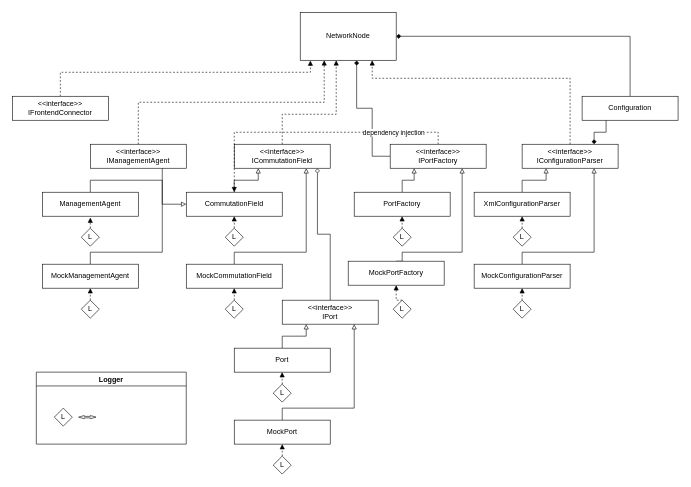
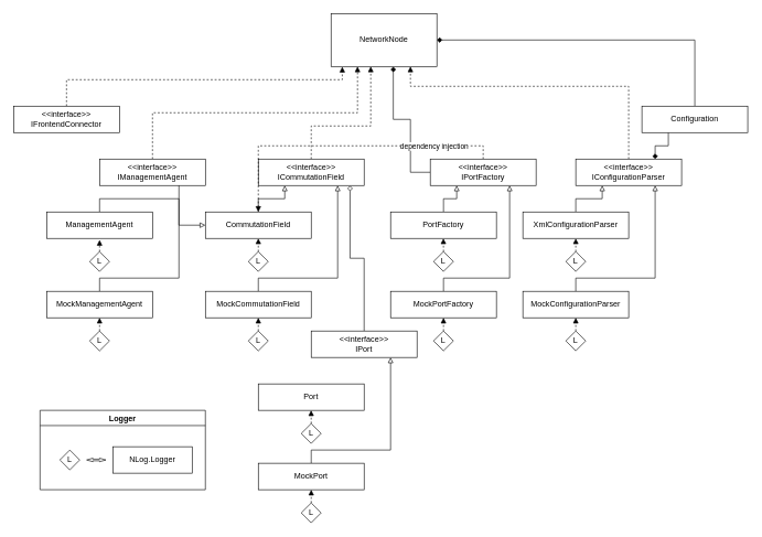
- <mxCell id="59" value="MockPortFactory" style="rounded=0;whiteSpace=wrap;html=1;" vertex="1" parent="1"><mxGeometry x="580" y="435" width="160" height="40" as="geometry" /></mxCell>
+ <mxCell id="59" value="MockPortFactory" style="rounded=0;whiteSpace=wrap;html=1;" vertex="1" parent="1"><mxGeometry x="590" y="440" width="160" height="40" as="geometry" /></mxCell>
- <mxCell id="6" style="edgeStyle=orthogonalEdgeStyle;rounded=0;orthogonalLoop=1;jettySize=auto;html=1;exitX=0.5;exitY=0;exitDx=0;exitDy=0;entryX=0.25;entryY=1;entryDx=0;entryDy=0;endArrow=block;endFill=0;" edge="1" parent="1" source="7" target="5"><mxGeometry relative="1" as="geometry" /></mxCell>
+ <mxCell id="39" value="NLog.Logger" style="rounded=0;whiteSpace=wrap;html=1;" vertex="1" parent="38"><mxGeometry x="110" y="55" width="120" height="40" as="geometry" /></mxCell>
